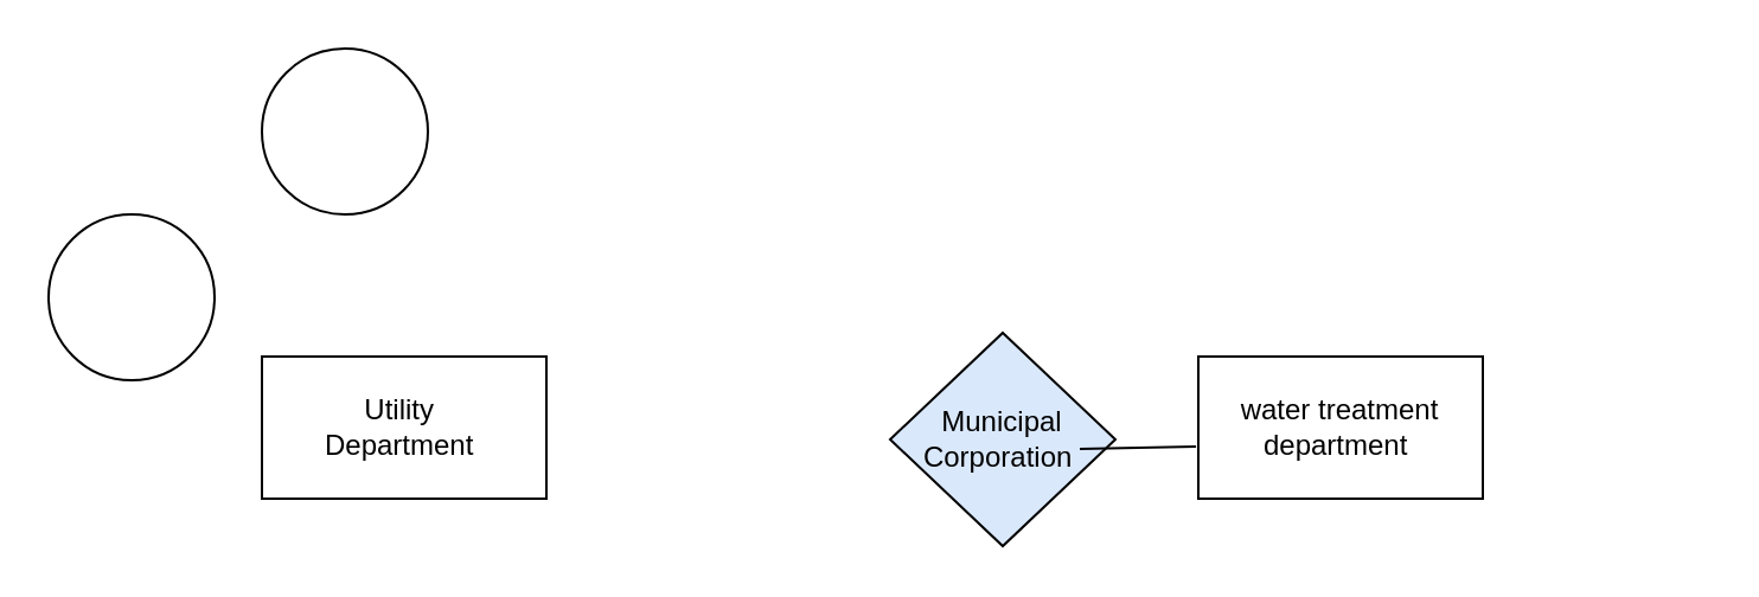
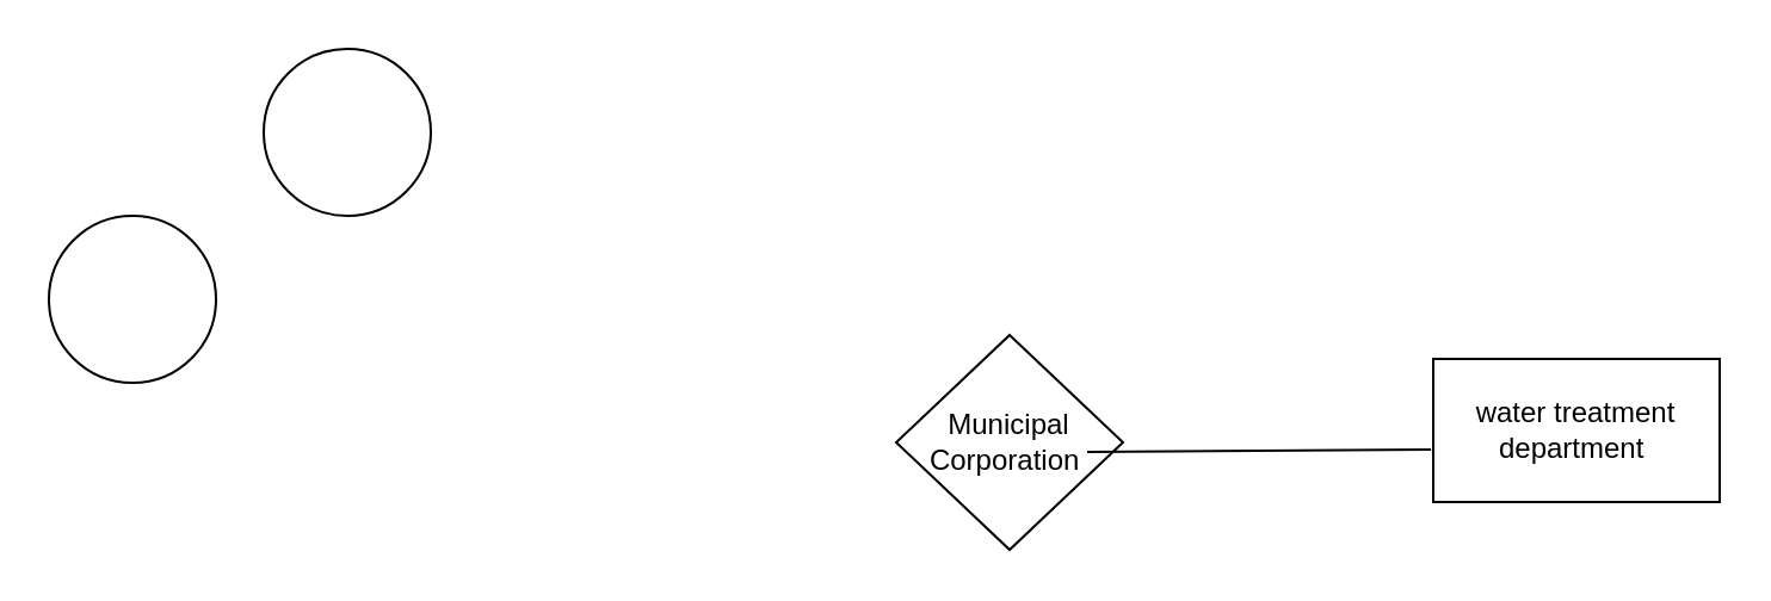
- <mxCell id="2" value="Utility&amp;nbsp;&lt;br&gt;Department&amp;nbsp;" style="rounded=0;whiteSpace=wrap;html=1;" vertex="1" parent="1"><mxGeometry x="110" y="150" width="120" height="60" as="geometry" /></mxCell>
- <mxCell id="3" value="water treatment department&amp;nbsp;" style="rounded=0;whiteSpace=wrap;html=1;" vertex="1" parent="1"><mxGeometry x="505" y="150" width="120" height="60" as="geometry" /></mxCell>
+ <mxCell id="3" value="water treatment department&amp;nbsp;" style="rounded=0;whiteSpace=wrap;html=1;" vertex="1" parent="1"><mxGeometry x="600" y="150" width="120" height="60" as="geometry" /></mxCell>
- <mxCell id="4" value="Municipal Corporation&amp;nbsp;" style="rhombus;whiteSpace=wrap;html=1;fillColor=#dae8fc;" vertex="1" parent="1"><mxGeometry x="375" y="140" width="95" height="90" as="geometry" /></mxCell>
+ <mxCell id="4" value="Municipal Corporation&amp;nbsp;" style="rhombus;whiteSpace=wrap;html=1;" vertex="1" parent="1"><mxGeometry x="375" y="140" width="95" height="90" as="geometry" /></mxCell>
